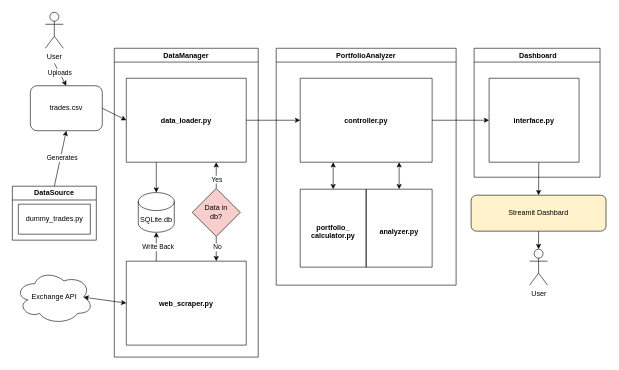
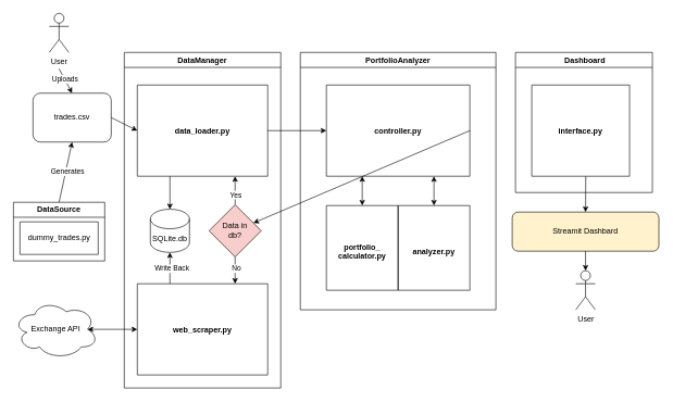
- <mxCell id="28" value="" style="endArrow=classic;html=1;rounded=0;exitX=1;exitY=0.5;exitDx=0;exitDy=0;" edge="1" parent="1" source="3" target="27"><mxGeometry width="50" height="50" relative="1" as="geometry"><mxPoint x="590" y="275" as="sourcePoint" /><mxPoint x="640" y="225" as="targetPoint" /></mxGeometry></mxCell>
+ <mxCell id="28" value="" style="endArrow=classic;html=1;rounded=0;exitX=1;exitY=0.5;exitDx=0;exitDy=0;" edge="1" parent="1" source="3" target="14"><mxGeometry width="50" height="50" relative="1" as="geometry"><mxPoint x="590" y="275" as="sourcePoint" /><mxPoint x="640" y="225" as="targetPoint" /></mxGeometry></mxCell>
- <mxCell id="25" value="Exchange API" style="ellipse;shape=cloud;whiteSpace=wrap;html=1;" vertex="1" parent="1"><mxGeometry x="25" y="450" width="130" height="90" as="geometry" /></mxCell>
+ <mxCell id="25" value="Exchange API" style="ellipse;shape=cloud;whiteSpace=wrap;html=1;" vertex="1" parent="1"><mxGeometry x="20" y="460" width="130" height="90" as="geometry" /></mxCell>
